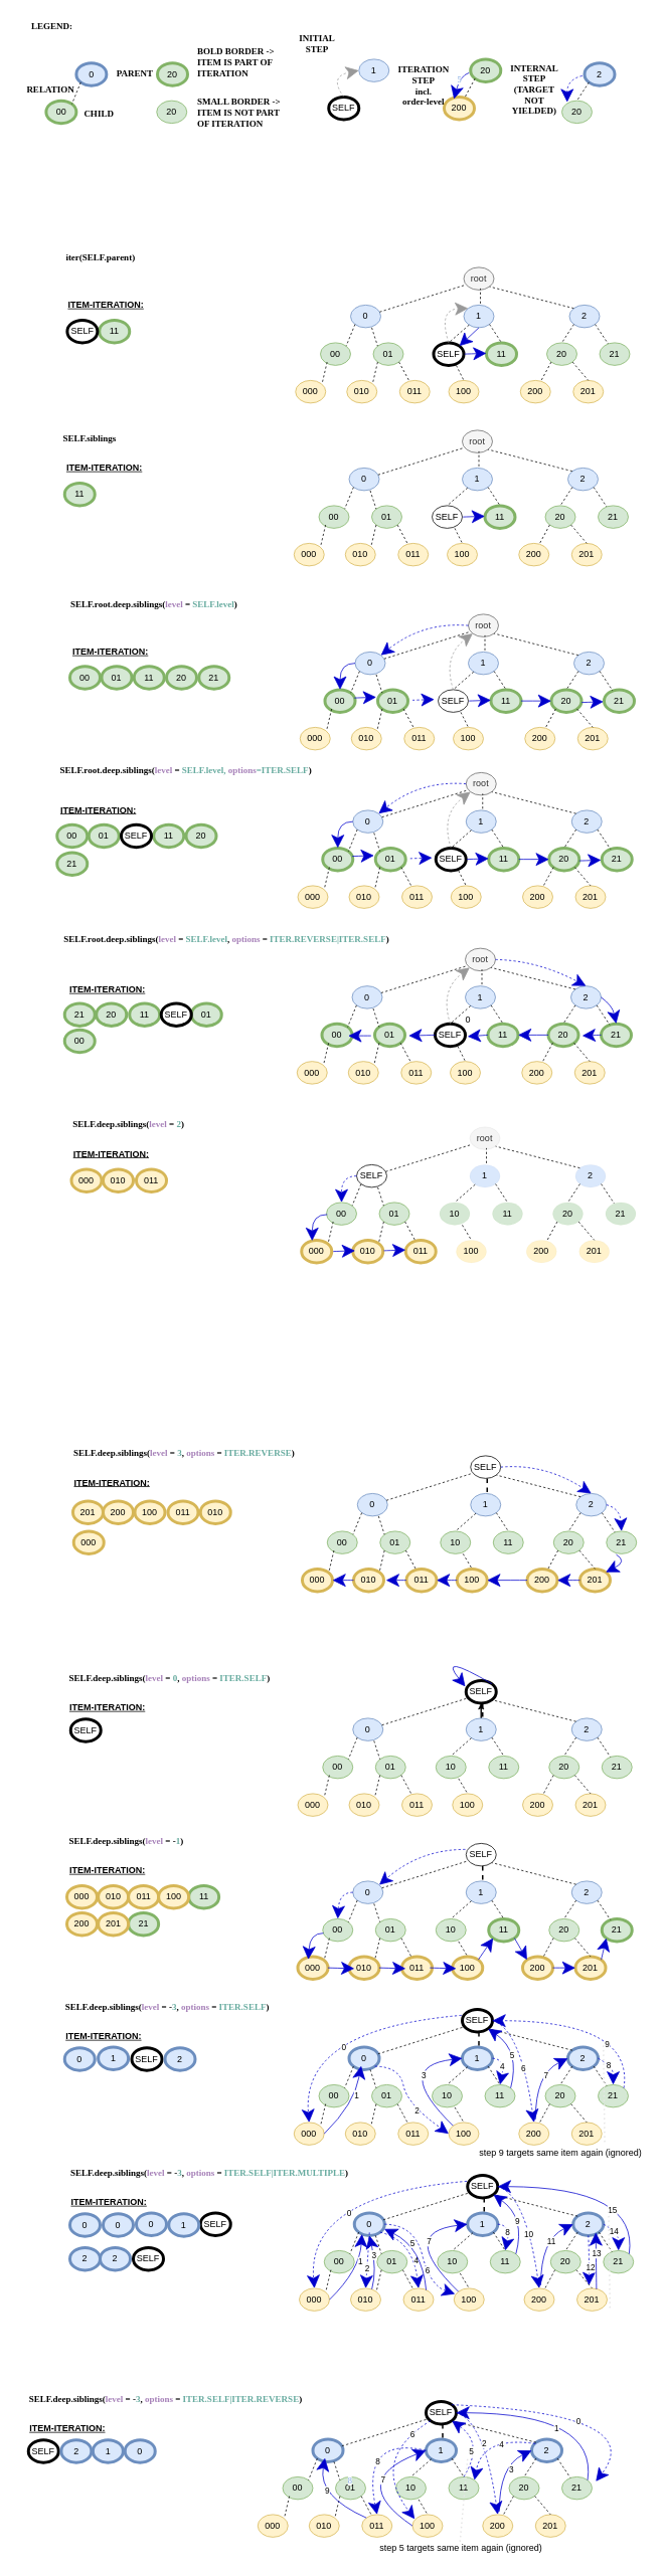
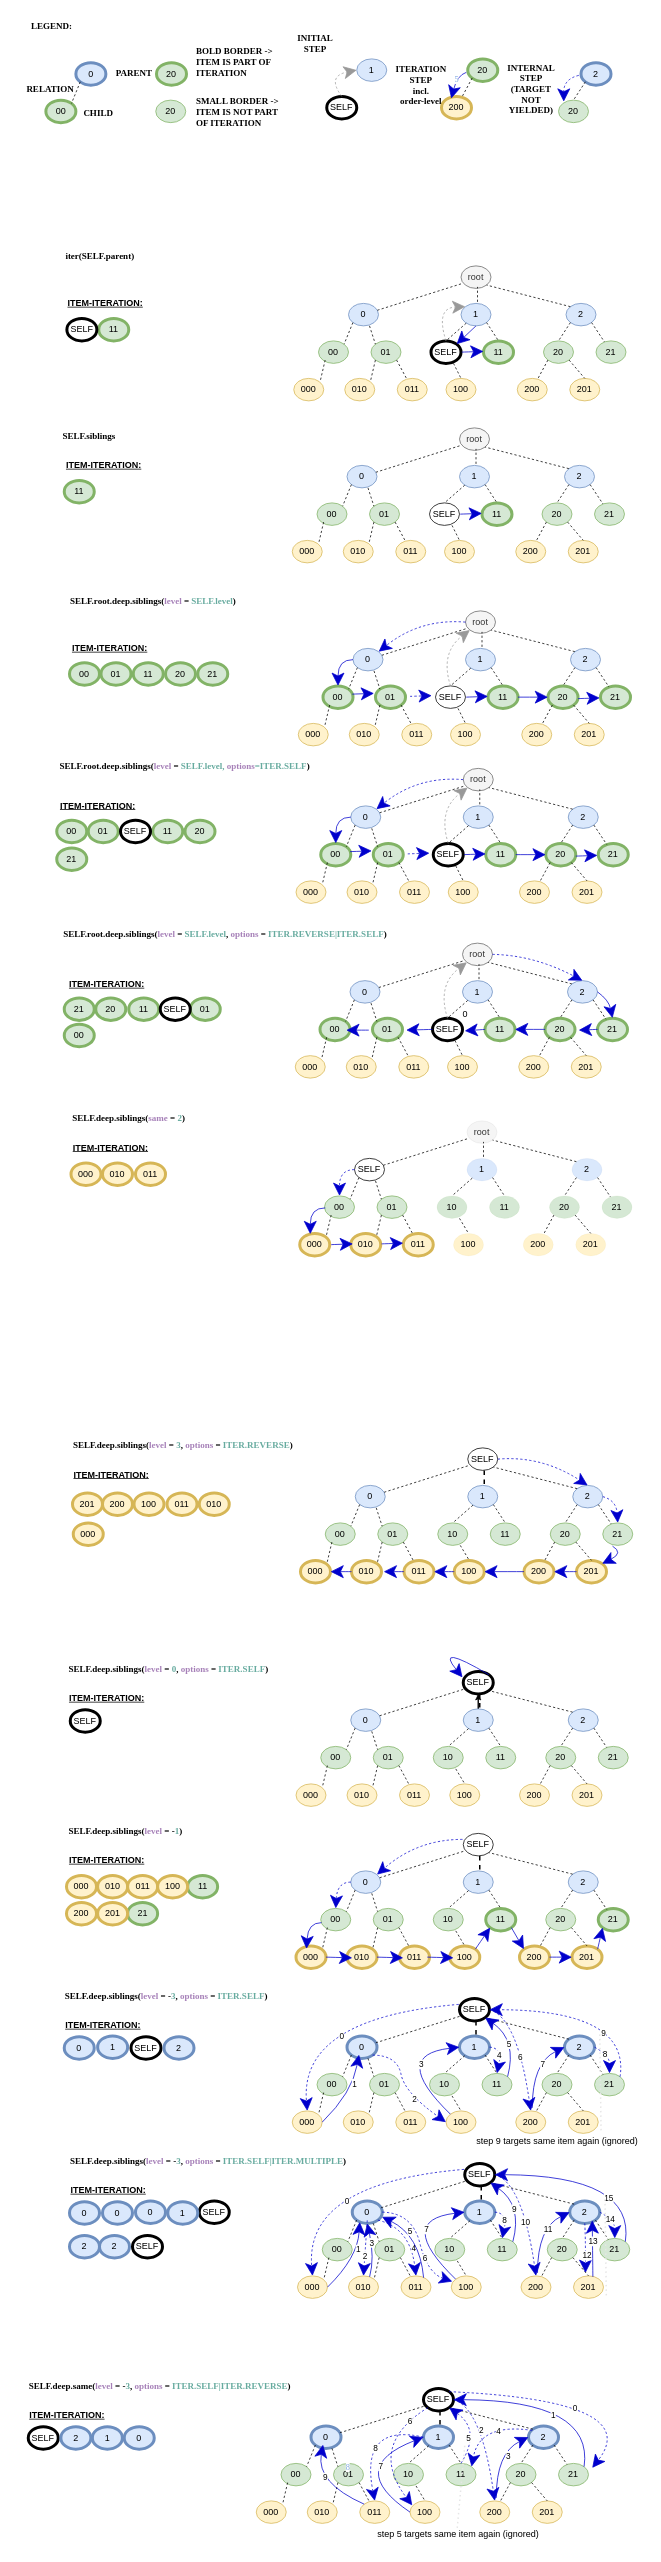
- <mxCell id="146" value="&lt;font face=&quot;Lucida Console&quot;&gt;&lt;b&gt;SELF.deep.siblings(&lt;font color=&quot;#a680b8&quot;&gt;level&amp;nbsp;&lt;/font&gt;= &lt;font color=&quot;#67ab9f&quot;&gt;2&lt;/font&gt;&lt;/b&gt;&lt;/font&gt;&lt;b style=&quot;font-family: &amp;quot;Lucida Console&amp;quot;; background-color: initial;&quot;&gt;)&lt;/b&gt;&lt;b style=&quot;font-family: &amp;quot;Lucida Console&amp;quot;;&quot;&gt;&lt;font color=&quot;#67ab9f&quot;&gt;&lt;br&gt;&lt;/font&gt;&lt;/b&gt;" style="text;html=1;strokeColor=none;fillColor=none;align=left;verticalAlign=middle;whiteSpace=wrap;rounded=0;" parent="1" vertex="1"><mxGeometry x="94" y="1490" width="496" as="geometry" /></mxCell>
+ <mxCell id="146" value="&lt;font face=&quot;Lucida Console&quot;&gt;&lt;b&gt;SELF.deep.siblings(&lt;font color=&quot;#a680b8&quot;&gt;same&amp;nbsp;&lt;/font&gt;= &lt;font color=&quot;#67ab9f&quot;&gt;2&lt;/font&gt;&lt;/b&gt;&lt;/font&gt;&lt;b style=&quot;font-family: &amp;quot;Lucida Console&amp;quot;; background-color: initial;&quot;&gt;)&lt;/b&gt;&lt;b style=&quot;font-family: &amp;quot;Lucida Console&amp;quot;;&quot;&gt;&lt;font color=&quot;#67ab9f&quot;&gt;&lt;br&gt;&lt;/font&gt;&lt;/b&gt;" style="text;html=1;strokeColor=none;fillColor=none;align=left;verticalAlign=middle;whiteSpace=wrap;rounded=0;" parent="1" vertex="1"><mxGeometry x="94" y="1490" width="496" as="geometry" /></mxCell>
- <mxCell id="375" value="&lt;font face=&quot;Lucida Console&quot;&gt;&lt;b&gt;SELF.deep.siblings(&lt;font color=&quot;#a680b8&quot;&gt;level&amp;nbsp;&lt;/font&gt;= -&lt;font color=&quot;#67ab9f&quot;&gt;3&lt;/font&gt;&lt;/b&gt;&lt;/font&gt;&lt;b style=&quot;font-family: &amp;quot;Lucida Console&amp;quot;;&quot;&gt;,&amp;nbsp;&lt;font color=&quot;#a680b8&quot;&gt;options&amp;nbsp;&lt;/font&gt;= &lt;font color=&quot;#67ab9f&quot;&gt;ITER.SELF|ITER.REVERSE&lt;/font&gt;&lt;/b&gt;&lt;b style=&quot;font-family: &amp;quot;Lucida Console&amp;quot;; background-color: initial;&quot;&gt;)&lt;/b&gt;&lt;b style=&quot;font-family: &amp;quot;Lucida Console&amp;quot;;&quot;&gt;&lt;font color=&quot;#67ab9f&quot;&gt;&lt;br&gt;&lt;/font&gt;&lt;/b&gt;" style="text;html=1;strokeColor=none;fillColor=none;align=left;verticalAlign=middle;whiteSpace=wrap;rounded=0;" parent="1" vertex="1"><mxGeometry x="36" y="3180" width="496" as="geometry" /></mxCell>
+ <mxCell id="375" value="&lt;font face=&quot;Lucida Console&quot;&gt;&lt;b&gt;SELF.deep.same(&lt;font color=&quot;#a680b8&quot;&gt;level&amp;nbsp;&lt;/font&gt;= -&lt;font color=&quot;#67ab9f&quot;&gt;3&lt;/font&gt;&lt;/b&gt;&lt;/font&gt;&lt;b style=&quot;font-family: &amp;quot;Lucida Console&amp;quot;;&quot;&gt;,&amp;nbsp;&lt;font color=&quot;#a680b8&quot;&gt;options&amp;nbsp;&lt;/font&gt;= &lt;font color=&quot;#67ab9f&quot;&gt;ITER.SELF|ITER.REVERSE&lt;/font&gt;&lt;/b&gt;&lt;b style=&quot;font-family: &amp;quot;Lucida Console&amp;quot;; background-color: initial;&quot;&gt;)&lt;/b&gt;&lt;b style=&quot;font-family: &amp;quot;Lucida Console&amp;quot;;&quot;&gt;&lt;font color=&quot;#67ab9f&quot;&gt;&lt;br&gt;&lt;/font&gt;&lt;/b&gt;" style="text;html=1;strokeColor=none;fillColor=none;align=left;verticalAlign=middle;whiteSpace=wrap;rounded=0;" parent="1" vertex="1"><mxGeometry x="36" y="3180" width="496" as="geometry" /></mxCell>
